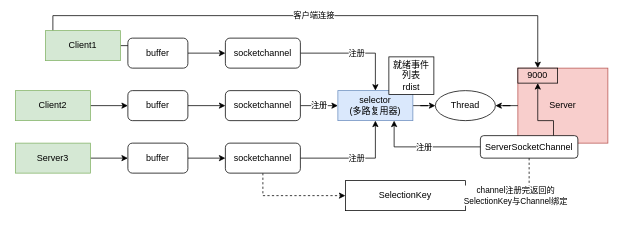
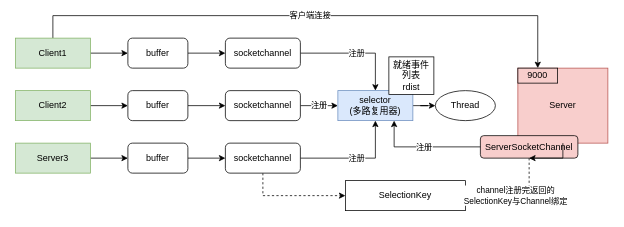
- <mxCell id="4" value="Client1" style="rounded=0;whiteSpace=wrap;html=1;fillColor=#d5e8d4;strokeColor=#82b366;" vertex="1" parent="1"><mxGeometry x="60" y="40" width="100" height="40" as="geometry" /></mxCell>
+ <mxCell id="4" value="Client1" style="rounded=0;whiteSpace=wrap;html=1;fillColor=#d5e8d4;strokeColor=#82b366;" vertex="1" parent="1"><mxGeometry x="20" y="50" width="100" height="40" as="geometry" /></mxCell>
- <mxCell id="33" style="edgeStyle=orthogonalEdgeStyle;rounded=0;orthogonalLoop=1;jettySize=auto;html=1;entryX=1;entryY=0.5;entryDx=0;entryDy=0;" edge="1" parent="1" source="27" target="24"><mxGeometry relative="1" as="geometry" /></mxCell>
+ <mxCell id="33" style="edgeStyle=orthogonalEdgeStyle;rounded=0;orthogonalLoop=1;jettySize=auto;html=1;" edge="1" parent="1" source="27" target="30"><mxGeometry relative="1" as="geometry" /></mxCell>
- <mxCell id="29" style="edgeStyle=orthogonalEdgeStyle;rounded=0;orthogonalLoop=1;jettySize=auto;html=1;entryX=0.5;entryY=1;entryDx=0;entryDy=0;exitX=0.75;exitY=0;exitDx=0;exitDy=0;" edge="1" parent="25" source="30" target="28"><mxGeometry relative="1" as="geometry"><Array as="points"><mxPoint x="98" y="70" /><mxPoint x="77" y="70" /></Array></mxGeometry></mxCell>
- <mxCell id="30" value="ServerSocketChannel" style="rounded=1;whiteSpace=wrap;html=1;" vertex="1" parent="25"><mxGeometry y="90" width="130" height="30" as="geometry" /></mxCell>
+ <mxCell id="30" value="ServerSocketChannel" style="rounded=1;whiteSpace=wrap;html=1;fillColor=#f8cecc;" vertex="1" parent="25"><mxGeometry y="90" width="130" height="30" as="geometry" /></mxCell>
